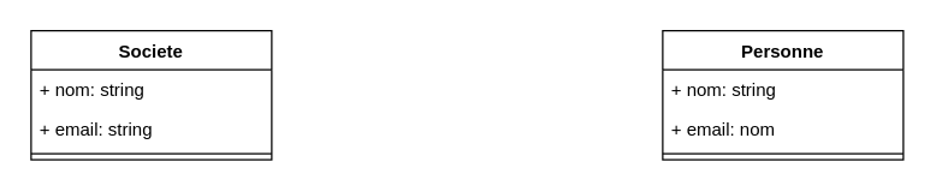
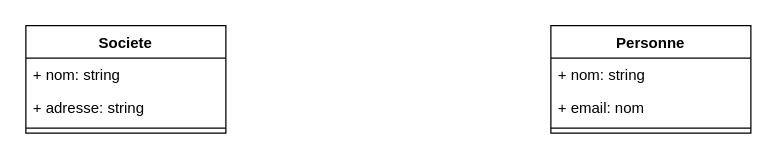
- <mxCell id="4" value="+ email: string" style="text;strokeColor=none;fillColor=none;align=left;verticalAlign=top;spacingLeft=4;spacingRight=4;overflow=hidden;rotatable=0;points=[[0,0.5],[1,0.5]];portConstraint=eastwest;whiteSpace=wrap;html=1;" vertex="1" parent="2"><mxGeometry y="52" width="160" height="26" as="geometry" /></mxCell>
+ <mxCell id="4" value="+ adresse: string" style="text;strokeColor=none;fillColor=none;align=left;verticalAlign=top;spacingLeft=4;spacingRight=4;overflow=hidden;rotatable=0;points=[[0,0.5],[1,0.5]];portConstraint=eastwest;whiteSpace=wrap;html=1;" vertex="1" parent="2"><mxGeometry y="52" width="160" height="26" as="geometry" /></mxCell>
